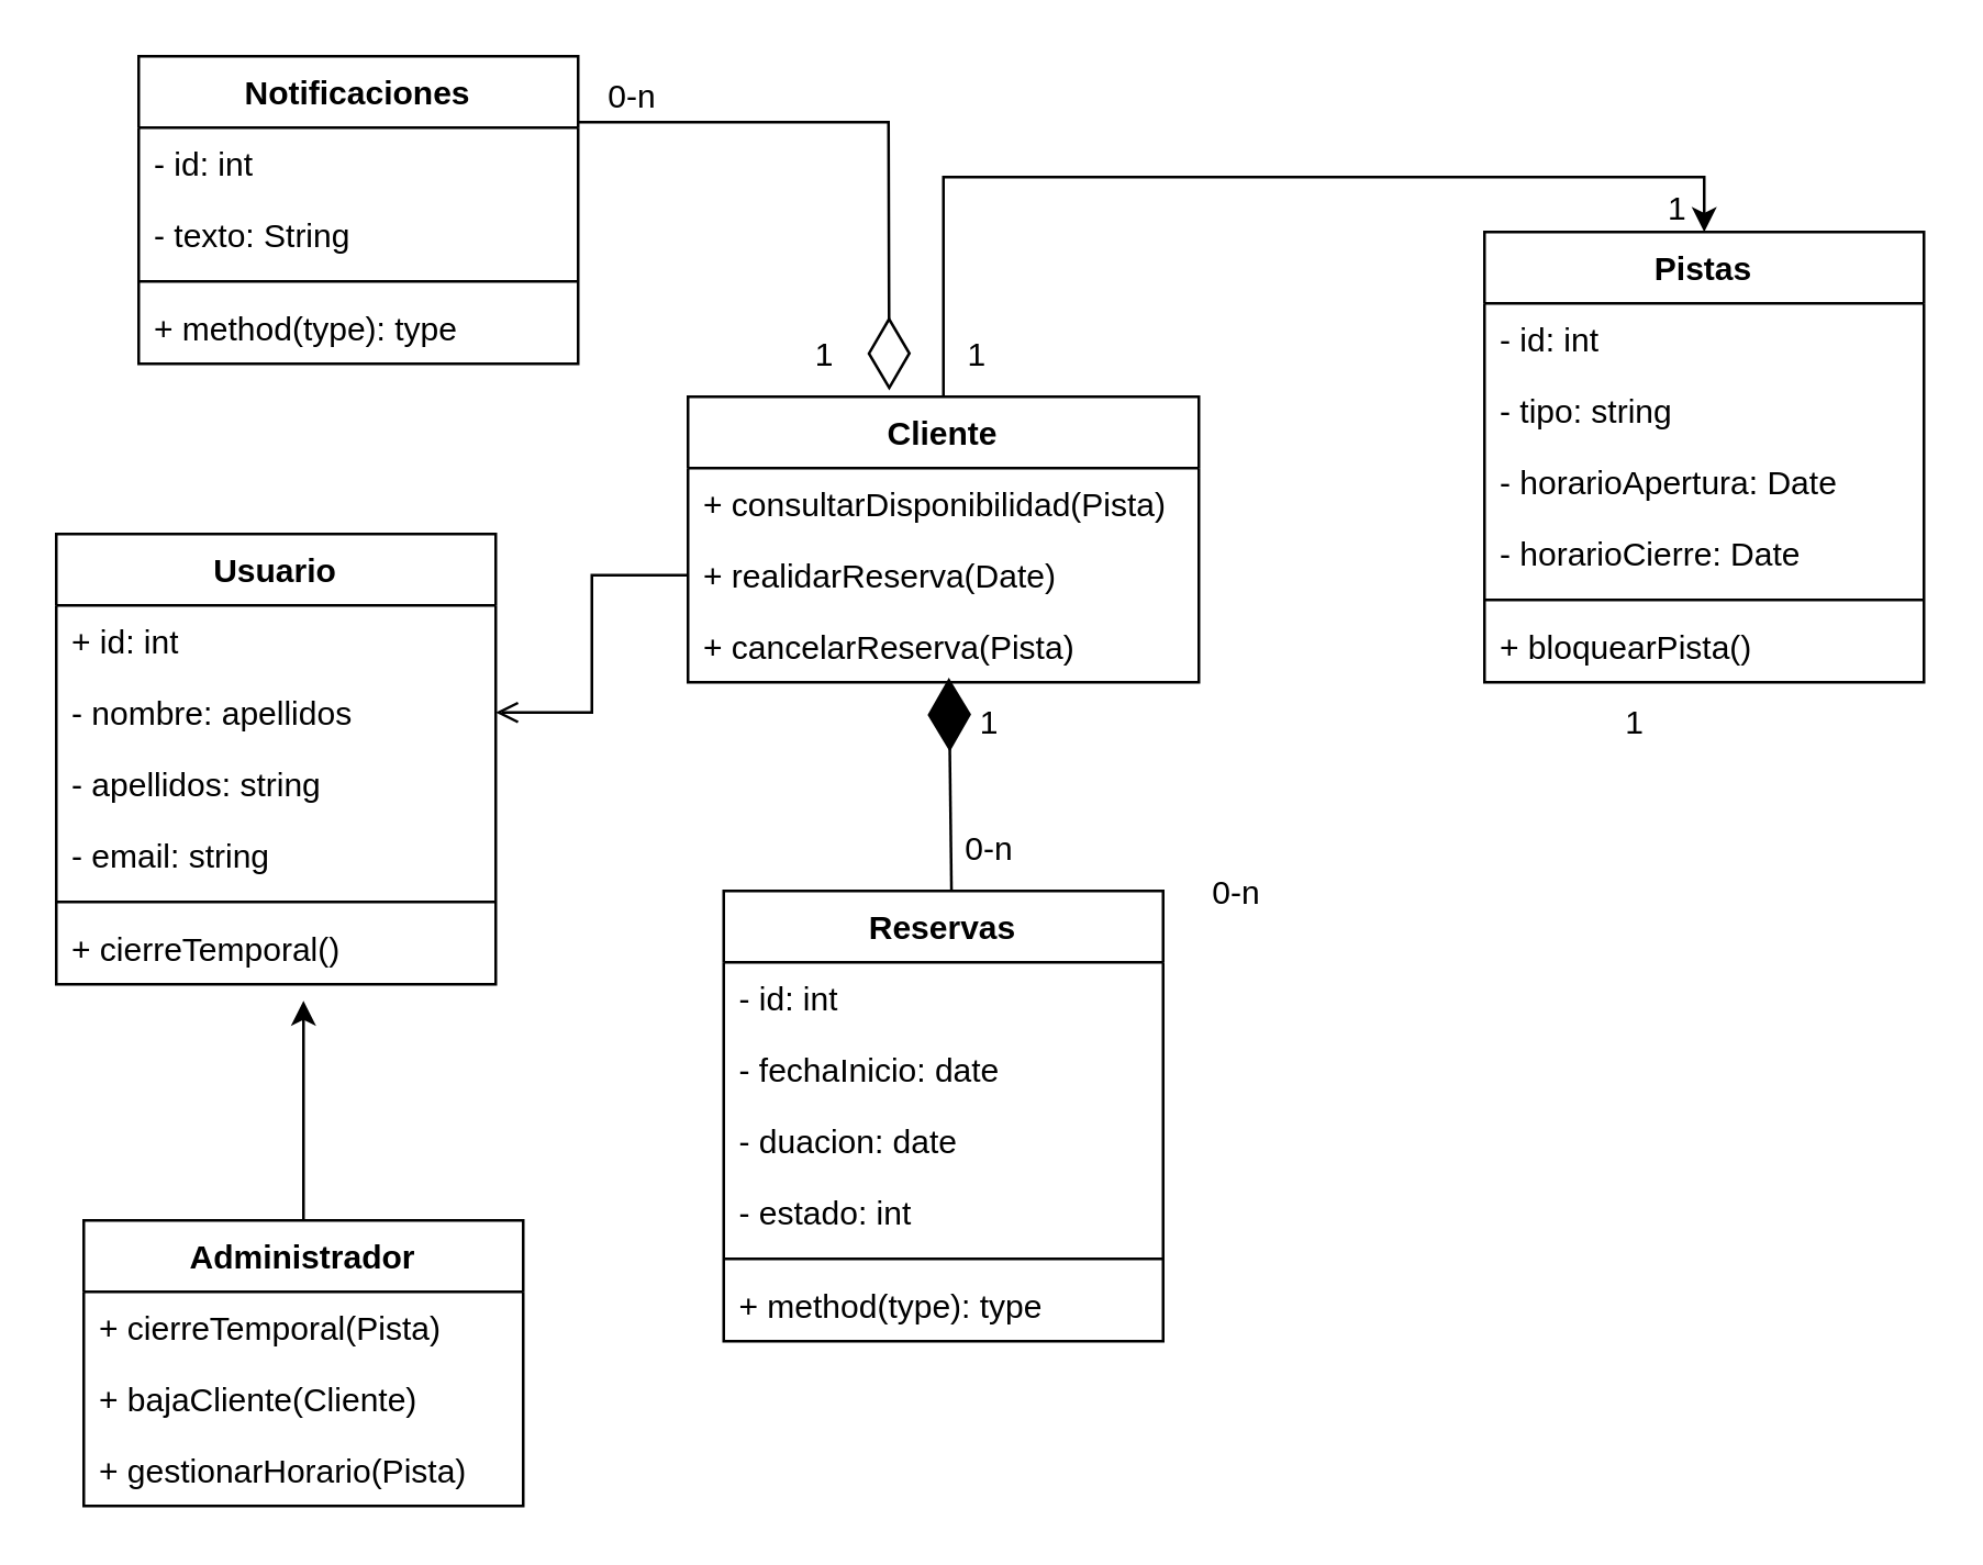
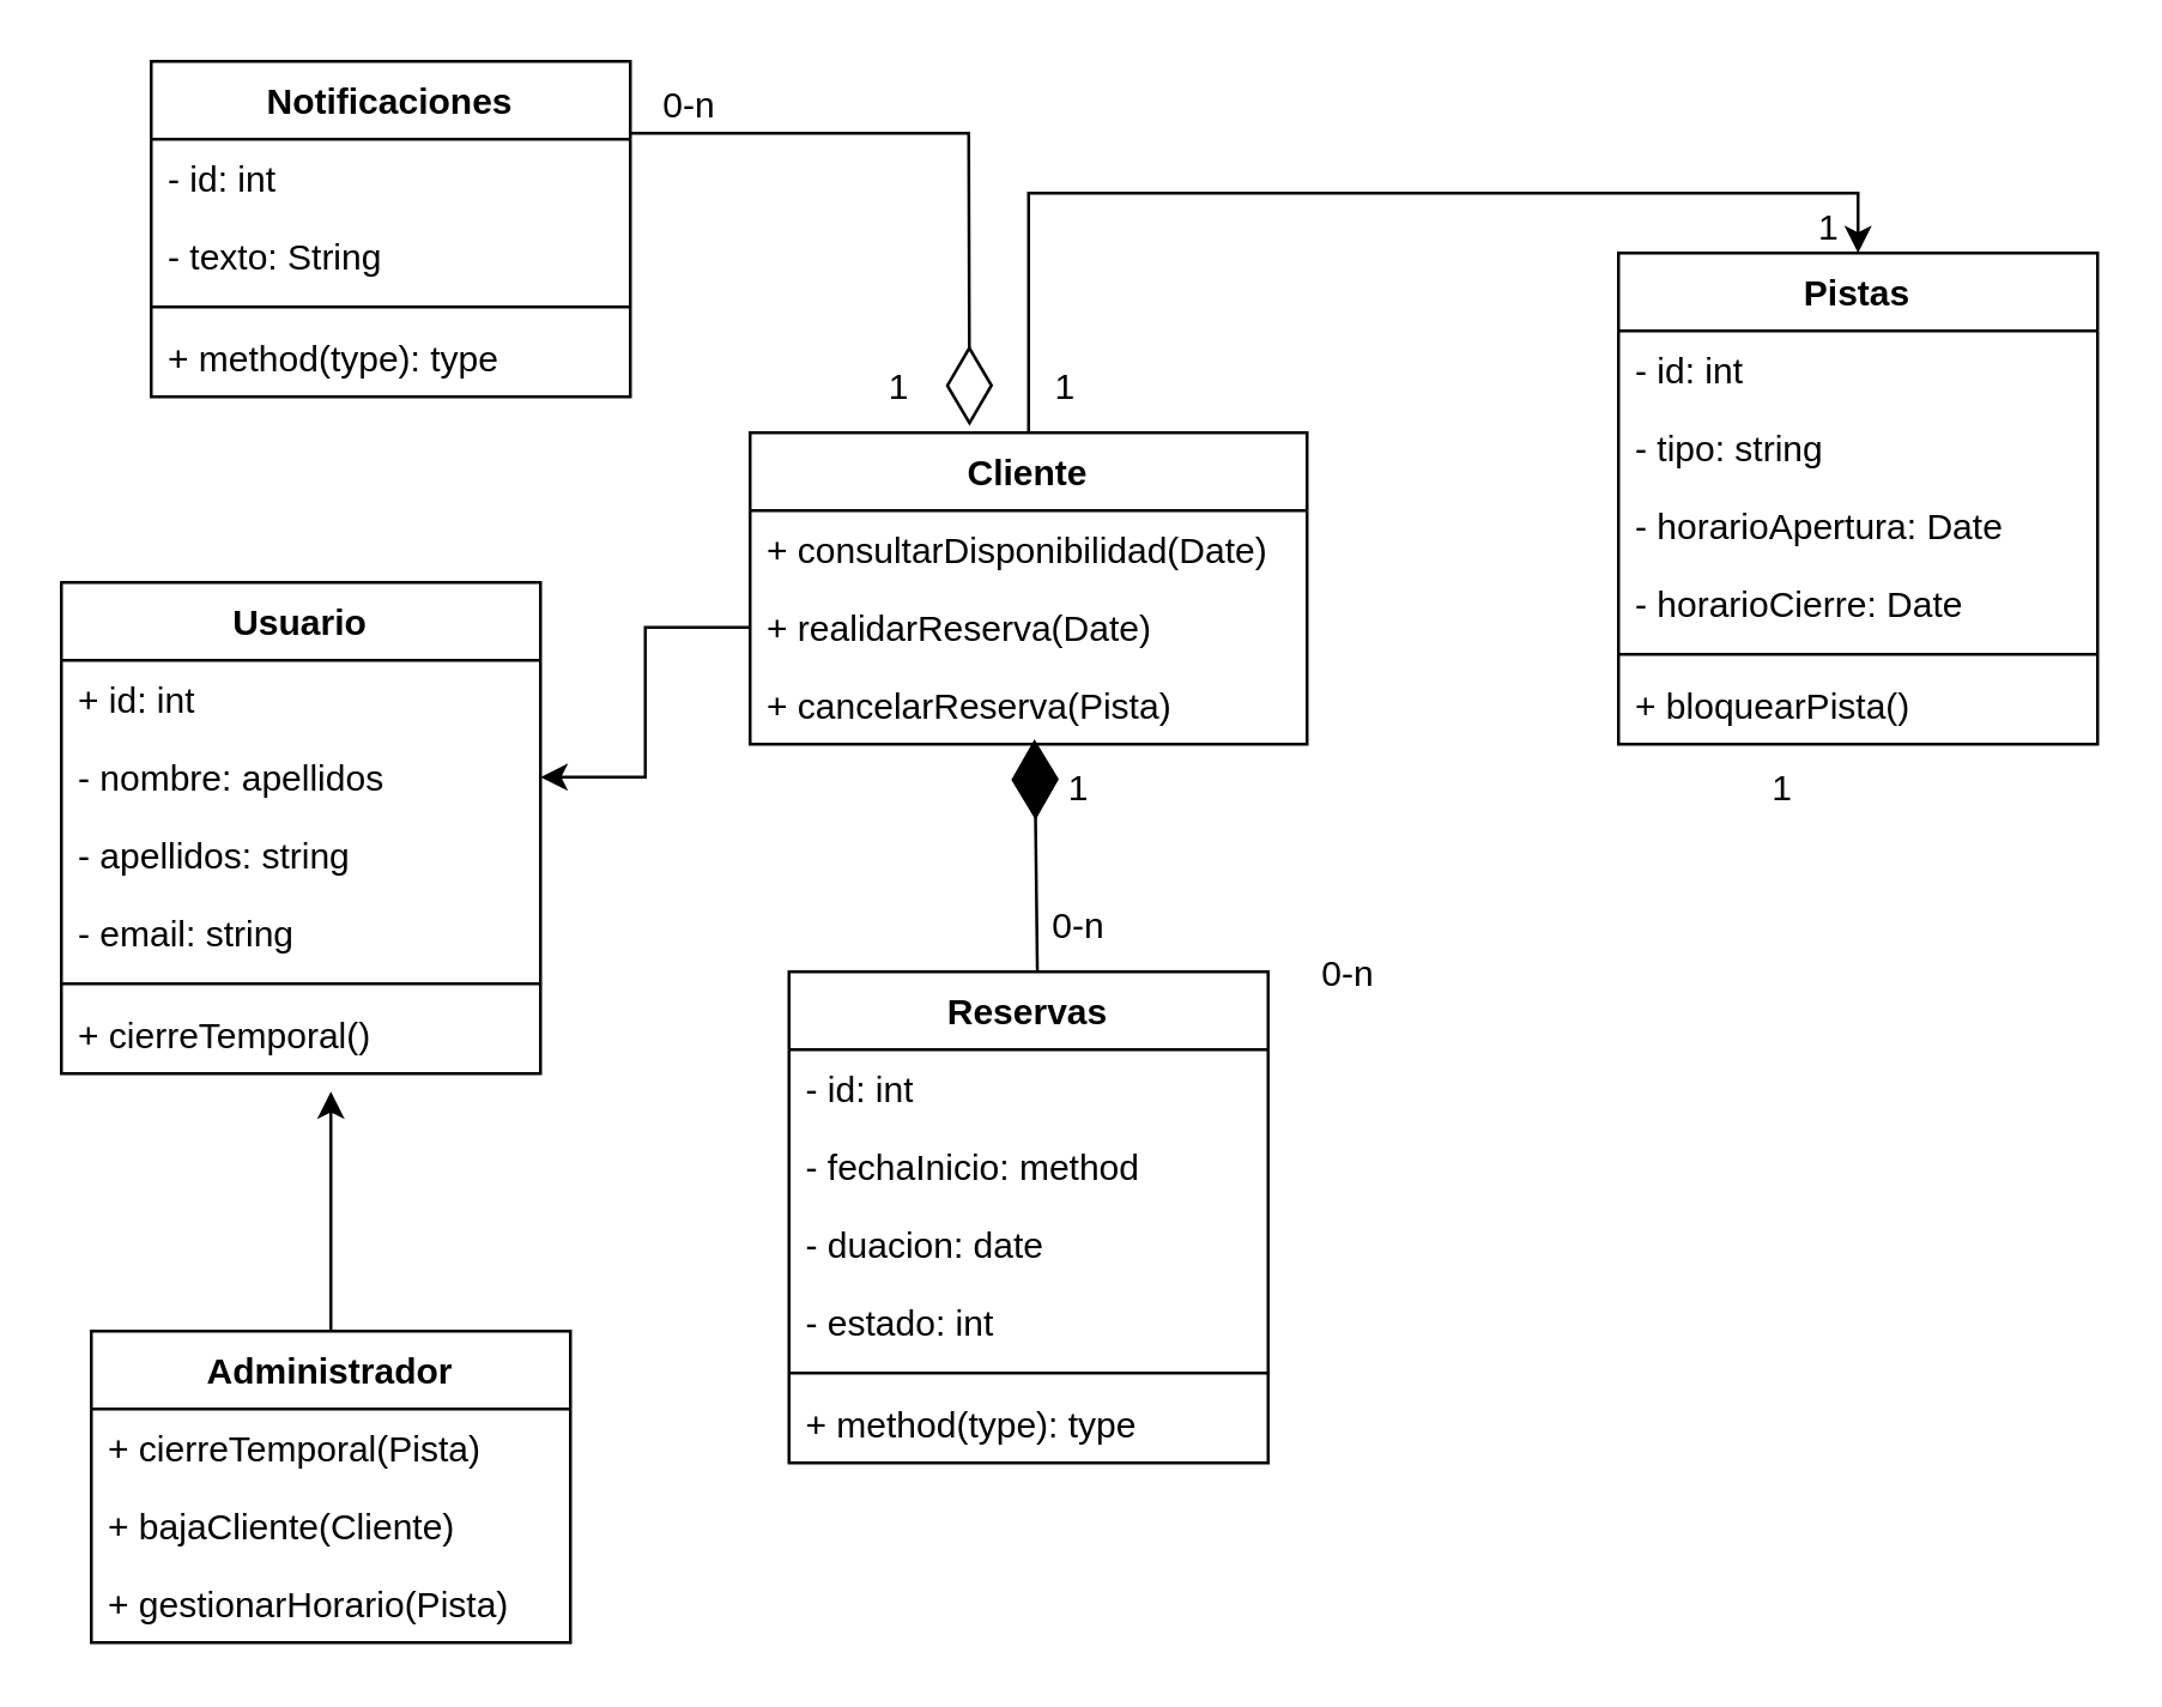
- <mxCell id="16" value="+ consultarDisponibilidad(Pista)" style="text;strokeColor=none;fillColor=none;align=left;verticalAlign=top;spacingLeft=4;spacingRight=4;overflow=hidden;rotatable=0;points=[[0,0.5],[1,0.5]];portConstraint=eastwest;whiteSpace=wrap;html=1;" vertex="1" parent="15"><mxGeometry y="26" width="186" height="26" as="geometry" /></mxCell>
+ <mxCell id="16" value="+ consultarDisponibilidad(Date)" style="text;strokeColor=none;fillColor=none;align=left;verticalAlign=top;spacingLeft=4;spacingRight=4;overflow=hidden;rotatable=0;points=[[0,0.5],[1,0.5]];portConstraint=eastwest;whiteSpace=wrap;html=1;" vertex="1" parent="15"><mxGeometry y="26" width="186" height="26" as="geometry" /></mxCell>
- <mxCell id="38" style="edgeStyle=orthogonalEdgeStyle;rounded=0;orthogonalLoop=1;jettySize=auto;html=1;exitX=0;exitY=0.5;exitDx=0;exitDy=0;entryX=1;entryY=0.5;entryDx=0;entryDy=0;endArrow=open;" edge="1" parent="1" source="17" target="4"><mxGeometry relative="1" as="geometry" /></mxCell>
+ <mxCell id="38" style="edgeStyle=orthogonalEdgeStyle;rounded=0;orthogonalLoop=1;jettySize=auto;html=1;exitX=0;exitY=0.5;exitDx=0;exitDy=0;entryX=1;entryY=0.5;entryDx=0;entryDy=0;" edge="1" parent="1" source="17" target="4"><mxGeometry relative="1" as="geometry" /></mxCell>
- <mxCell id="28" value="- fechaInicio: date" style="text;strokeColor=none;fillColor=none;align=left;verticalAlign=top;spacingLeft=4;spacingRight=4;overflow=hidden;rotatable=0;points=[[0,0.5],[1,0.5]];portConstraint=eastwest;whiteSpace=wrap;html=1;" vertex="1" parent="26"><mxGeometry y="52" width="160" height="26" as="geometry" /></mxCell>
+ <mxCell id="28" value="- fechaInicio: method" style="text;strokeColor=none;fillColor=none;align=left;verticalAlign=top;spacingLeft=4;spacingRight=4;overflow=hidden;rotatable=0;points=[[0,0.5],[1,0.5]];portConstraint=eastwest;whiteSpace=wrap;html=1;" vertex="1" parent="26"><mxGeometry y="52" width="160" height="26" as="geometry" /></mxCell>
